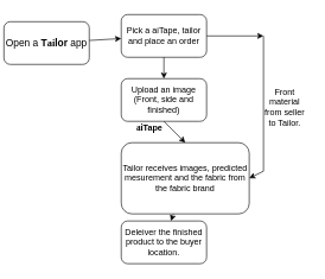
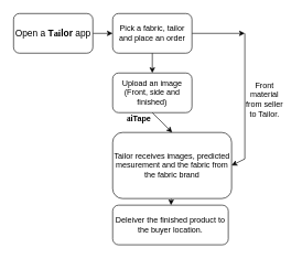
- <mxCell id="3" value="Pick a aiTape, tailor and place an order" style="rounded=1;whiteSpace=wrap;html=1;" parent="1" vertex="1"><mxGeometry x="170" y="20" width="120" height="60" as="geometry" /></mxCell>
+ <mxCell id="3" value="Pick a fabric, tailor and place an order" style="rounded=1;whiteSpace=wrap;html=1;" parent="1" vertex="1"><mxGeometry x="170" y="20" width="120" height="60" as="geometry" /></mxCell>
- <mxCell id="13" value="&lt;font style=&quot;font-size: 14px&quot;&gt;Open a &lt;b&gt;T&lt;/b&gt;&lt;font data-font-src=&quot;https://fonts.googleapis.com/css?family=Shadows+Into+Light&quot; style=&quot;font-weight: bold ; font-size: 14px&quot; face=&quot;Shadows Into Light&quot;&gt;ai&lt;/font&gt;&lt;font data-font-src=&quot;https://fonts.googleapis.com/css?family=shadows+into+light&quot; style=&quot;font-size: 14px&quot;&gt;&lt;b&gt;lor &lt;/b&gt;app&lt;/font&gt;&lt;/font&gt;" style="rounded=1;whiteSpace=wrap;html=1;" parent="1" vertex="1"><mxGeometry x="5" y="30" width="120" height="60" as="geometry" /></mxCell>
+ <mxCell id="13" value="&lt;font style=&quot;font-size: 14px&quot;&gt;Open a &lt;b&gt;T&lt;/b&gt;&lt;font data-font-src=&quot;https://fonts.googleapis.com/css?family=Shadows+Into+Light&quot; style=&quot;font-weight: bold ; font-size: 14px&quot; face=&quot;Shadows Into Light&quot;&gt;ai&lt;/font&gt;&lt;font data-font-src=&quot;https://fonts.googleapis.com/css?family=shadows+into+light&quot; style=&quot;font-size: 14px&quot;&gt;&lt;b&gt;lor &lt;/b&gt;app&lt;/font&gt;&lt;/font&gt;" style="rounded=1;whiteSpace=wrap;html=1;" parent="1" vertex="1"><mxGeometry x="20" y="20" width="120" height="60" as="geometry" /></mxCell>
- <mxCell id="11" value="Deleiver the finished product to the buyer location." style="whiteSpace=wrap;html=1;rounded=1;" parent="1" vertex="1"><mxGeometry x="170" y="310" width="120" height="60" as="geometry" /></mxCell>
+ <mxCell id="11" value="Deleiver the finished product to the buyer location." style="whiteSpace=wrap;html=1;rounded=1;" parent="1" vertex="1"><mxGeometry x="170" y="310" width="175" height="60" as="geometry" /></mxCell>
